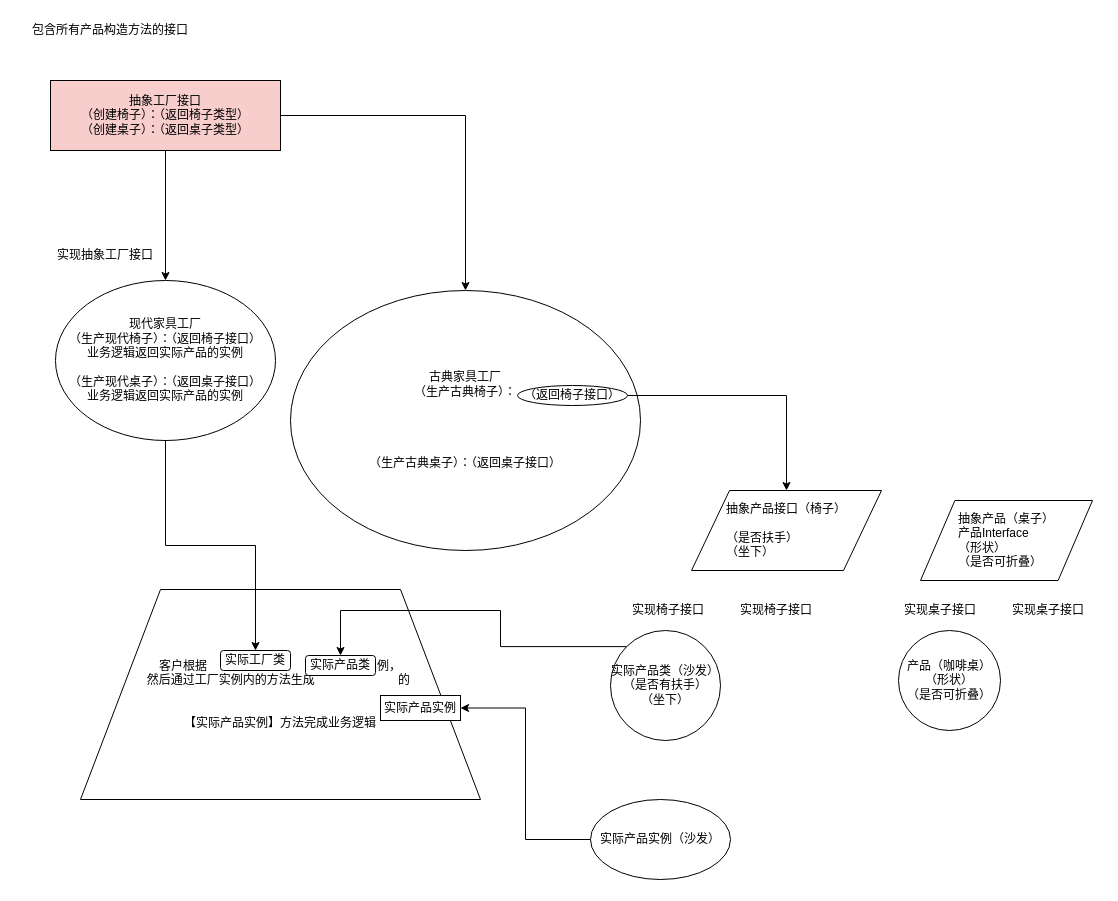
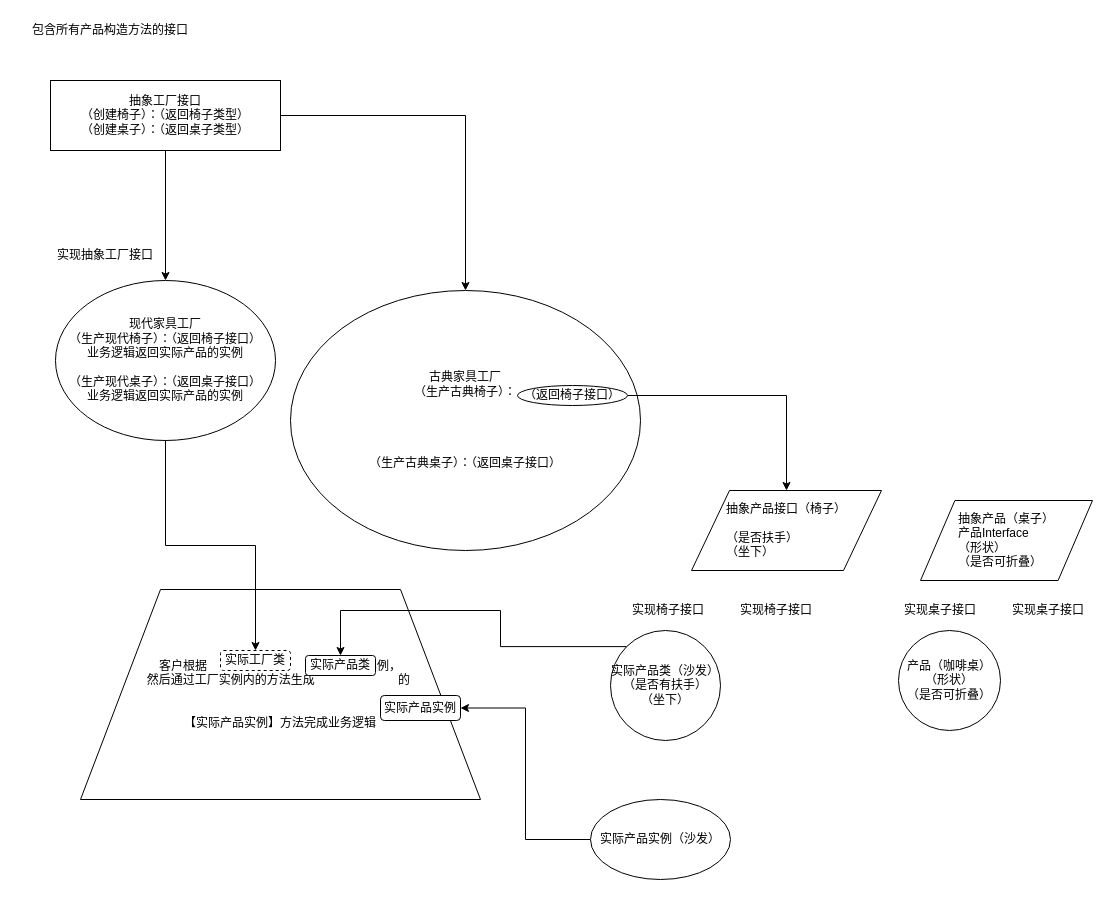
- <mxCell id="4" value="抽象工厂接口&lt;br&gt;（创建椅子）：（返回椅子类型）&lt;br&gt;（创建桌子）：（返回桌子类型）" style="rounded=0;whiteSpace=wrap;html=1;fillColor=#f8cecc;" vertex="1" parent="1"><mxGeometry x="50" y="80" width="230" height="70" as="geometry" /></mxCell>
+ <mxCell id="4" value="抽象工厂接口&lt;br&gt;（创建椅子）：（返回椅子类型）&lt;br&gt;（创建桌子）：（返回桌子类型）" style="rounded=0;whiteSpace=wrap;html=1;" vertex="1" parent="1"><mxGeometry x="50" y="80" width="230" height="70" as="geometry" /></mxCell>
- <mxCell id="20" value="实际工厂类" style="rounded=1;whiteSpace=wrap;html=1;" vertex="1" parent="1"><mxGeometry x="220" y="650" width="70" height="20" as="geometry" /></mxCell>
+ <mxCell id="20" value="实际工厂类" style="rounded=1;whiteSpace=wrap;html=1;dashed=1;" vertex="1" parent="1"><mxGeometry x="220" y="650" width="70" height="20" as="geometry" /></mxCell>
- <mxCell id="24" value="实际产品实例" style="whiteSpace=wrap;html=1;rounded=0;" vertex="1" parent="1"><mxGeometry x="380" y="695" width="80" height="25" as="geometry" /></mxCell>
+ <mxCell id="24" value="实际产品实例" style="rounded=1;whiteSpace=wrap;html=1;" vertex="1" parent="1"><mxGeometry x="380" y="695" width="80" height="25" as="geometry" /></mxCell>
